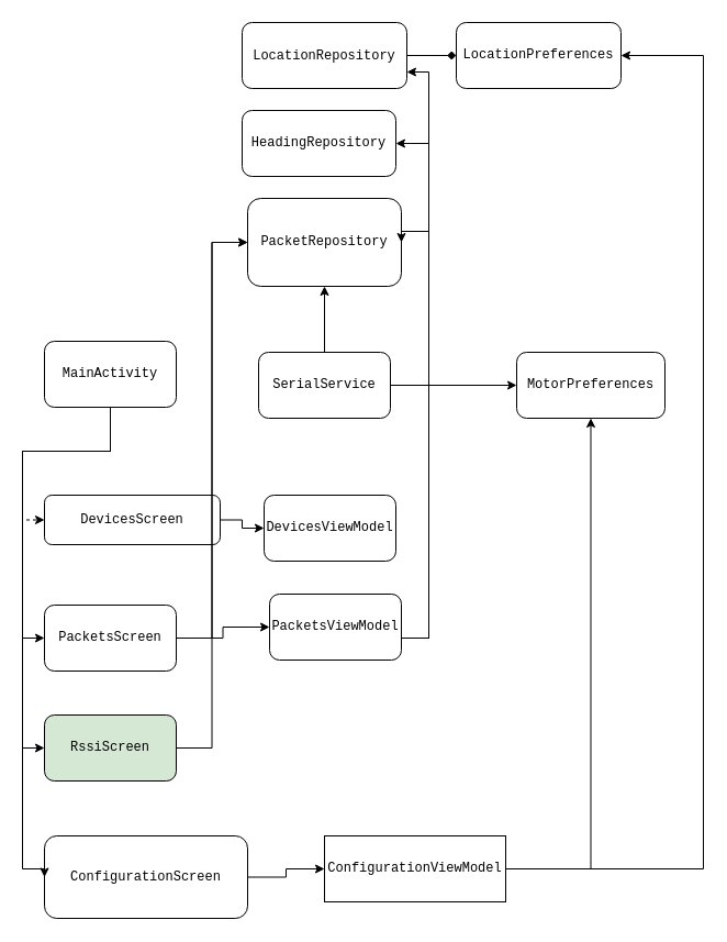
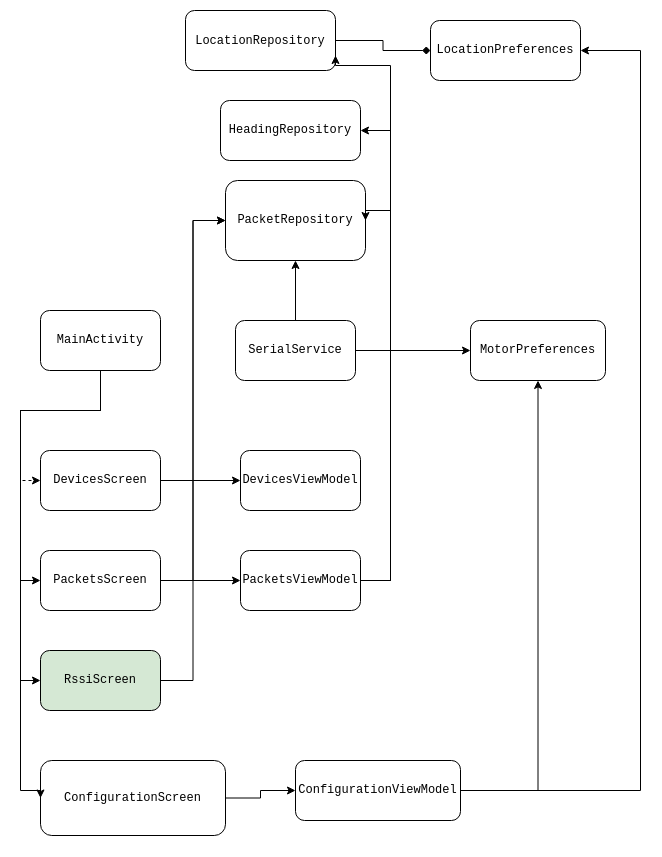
- <mxCell id="3" value="&lt;font face=&quot;Courier New&quot;&gt;LocationRepository&lt;/font&gt;" style="rounded=1;whiteSpace=wrap;html=1;" parent="1" vertex="1"><mxGeometry x="220" y="20" width="150" height="60" as="geometry" /></mxCell>
+ <mxCell id="3" value="&lt;font face=&quot;Courier New&quot;&gt;LocationRepository&lt;/font&gt;" style="rounded=1;whiteSpace=wrap;html=1;" parent="1" vertex="1"><mxGeometry x="185" y="10" width="150" height="60" as="geometry" /></mxCell>
- <mxCell id="6" value="LocationPreferences" style="rounded=1;whiteSpace=wrap;html=1;fontFamily=Courier New;" parent="1" vertex="1"><mxGeometry x="415" y="20" width="150" height="60" as="geometry" /></mxCell>
+ <mxCell id="6" value="LocationPreferences" style="rounded=1;whiteSpace=wrap;html=1;fontFamily=Courier New;" parent="1" vertex="1"><mxGeometry x="430" y="20" width="150" height="60" as="geometry" /></mxCell>
- <mxCell id="8" value="DevicesScreen" style="rounded=1;whiteSpace=wrap;html=1;fontFamily=Courier New;" parent="1" vertex="1"><mxGeometry x="40" y="450" width="160" height="45" as="geometry" /></mxCell>
+ <mxCell id="8" value="DevicesScreen" style="rounded=1;whiteSpace=wrap;html=1;fontFamily=Courier New;" parent="1" vertex="1"><mxGeometry x="40" y="450" width="120" height="60" as="geometry" /></mxCell>
- <mxCell id="24" value="PacketsViewModel" style="whiteSpace=wrap;html=1;fontFamily=Courier New;rounded=1;" vertex="1" parent="1"><mxGeometry x="245" y="540" width="120" height="60" as="geometry" /></mxCell>
+ <mxCell id="24" value="PacketsViewModel" style="whiteSpace=wrap;html=1;fontFamily=Courier New;rounded=1;" vertex="1" parent="1"><mxGeometry x="240" y="550" width="120" height="60" as="geometry" /></mxCell>
- <mxCell id="27" value="ConfigurationViewModel" style="whiteSpace=wrap;html=1;fontFamily=Courier New;rounded=0;" vertex="1" parent="1"><mxGeometry x="295" y="760" width="165" height="60" as="geometry" /></mxCell>
+ <mxCell id="27" value="ConfigurationViewModel" style="rounded=1;whiteSpace=wrap;html=1;fontFamily=Courier New;" vertex="1" parent="1"><mxGeometry x="295" y="760" width="165" height="60" as="geometry" /></mxCell>
